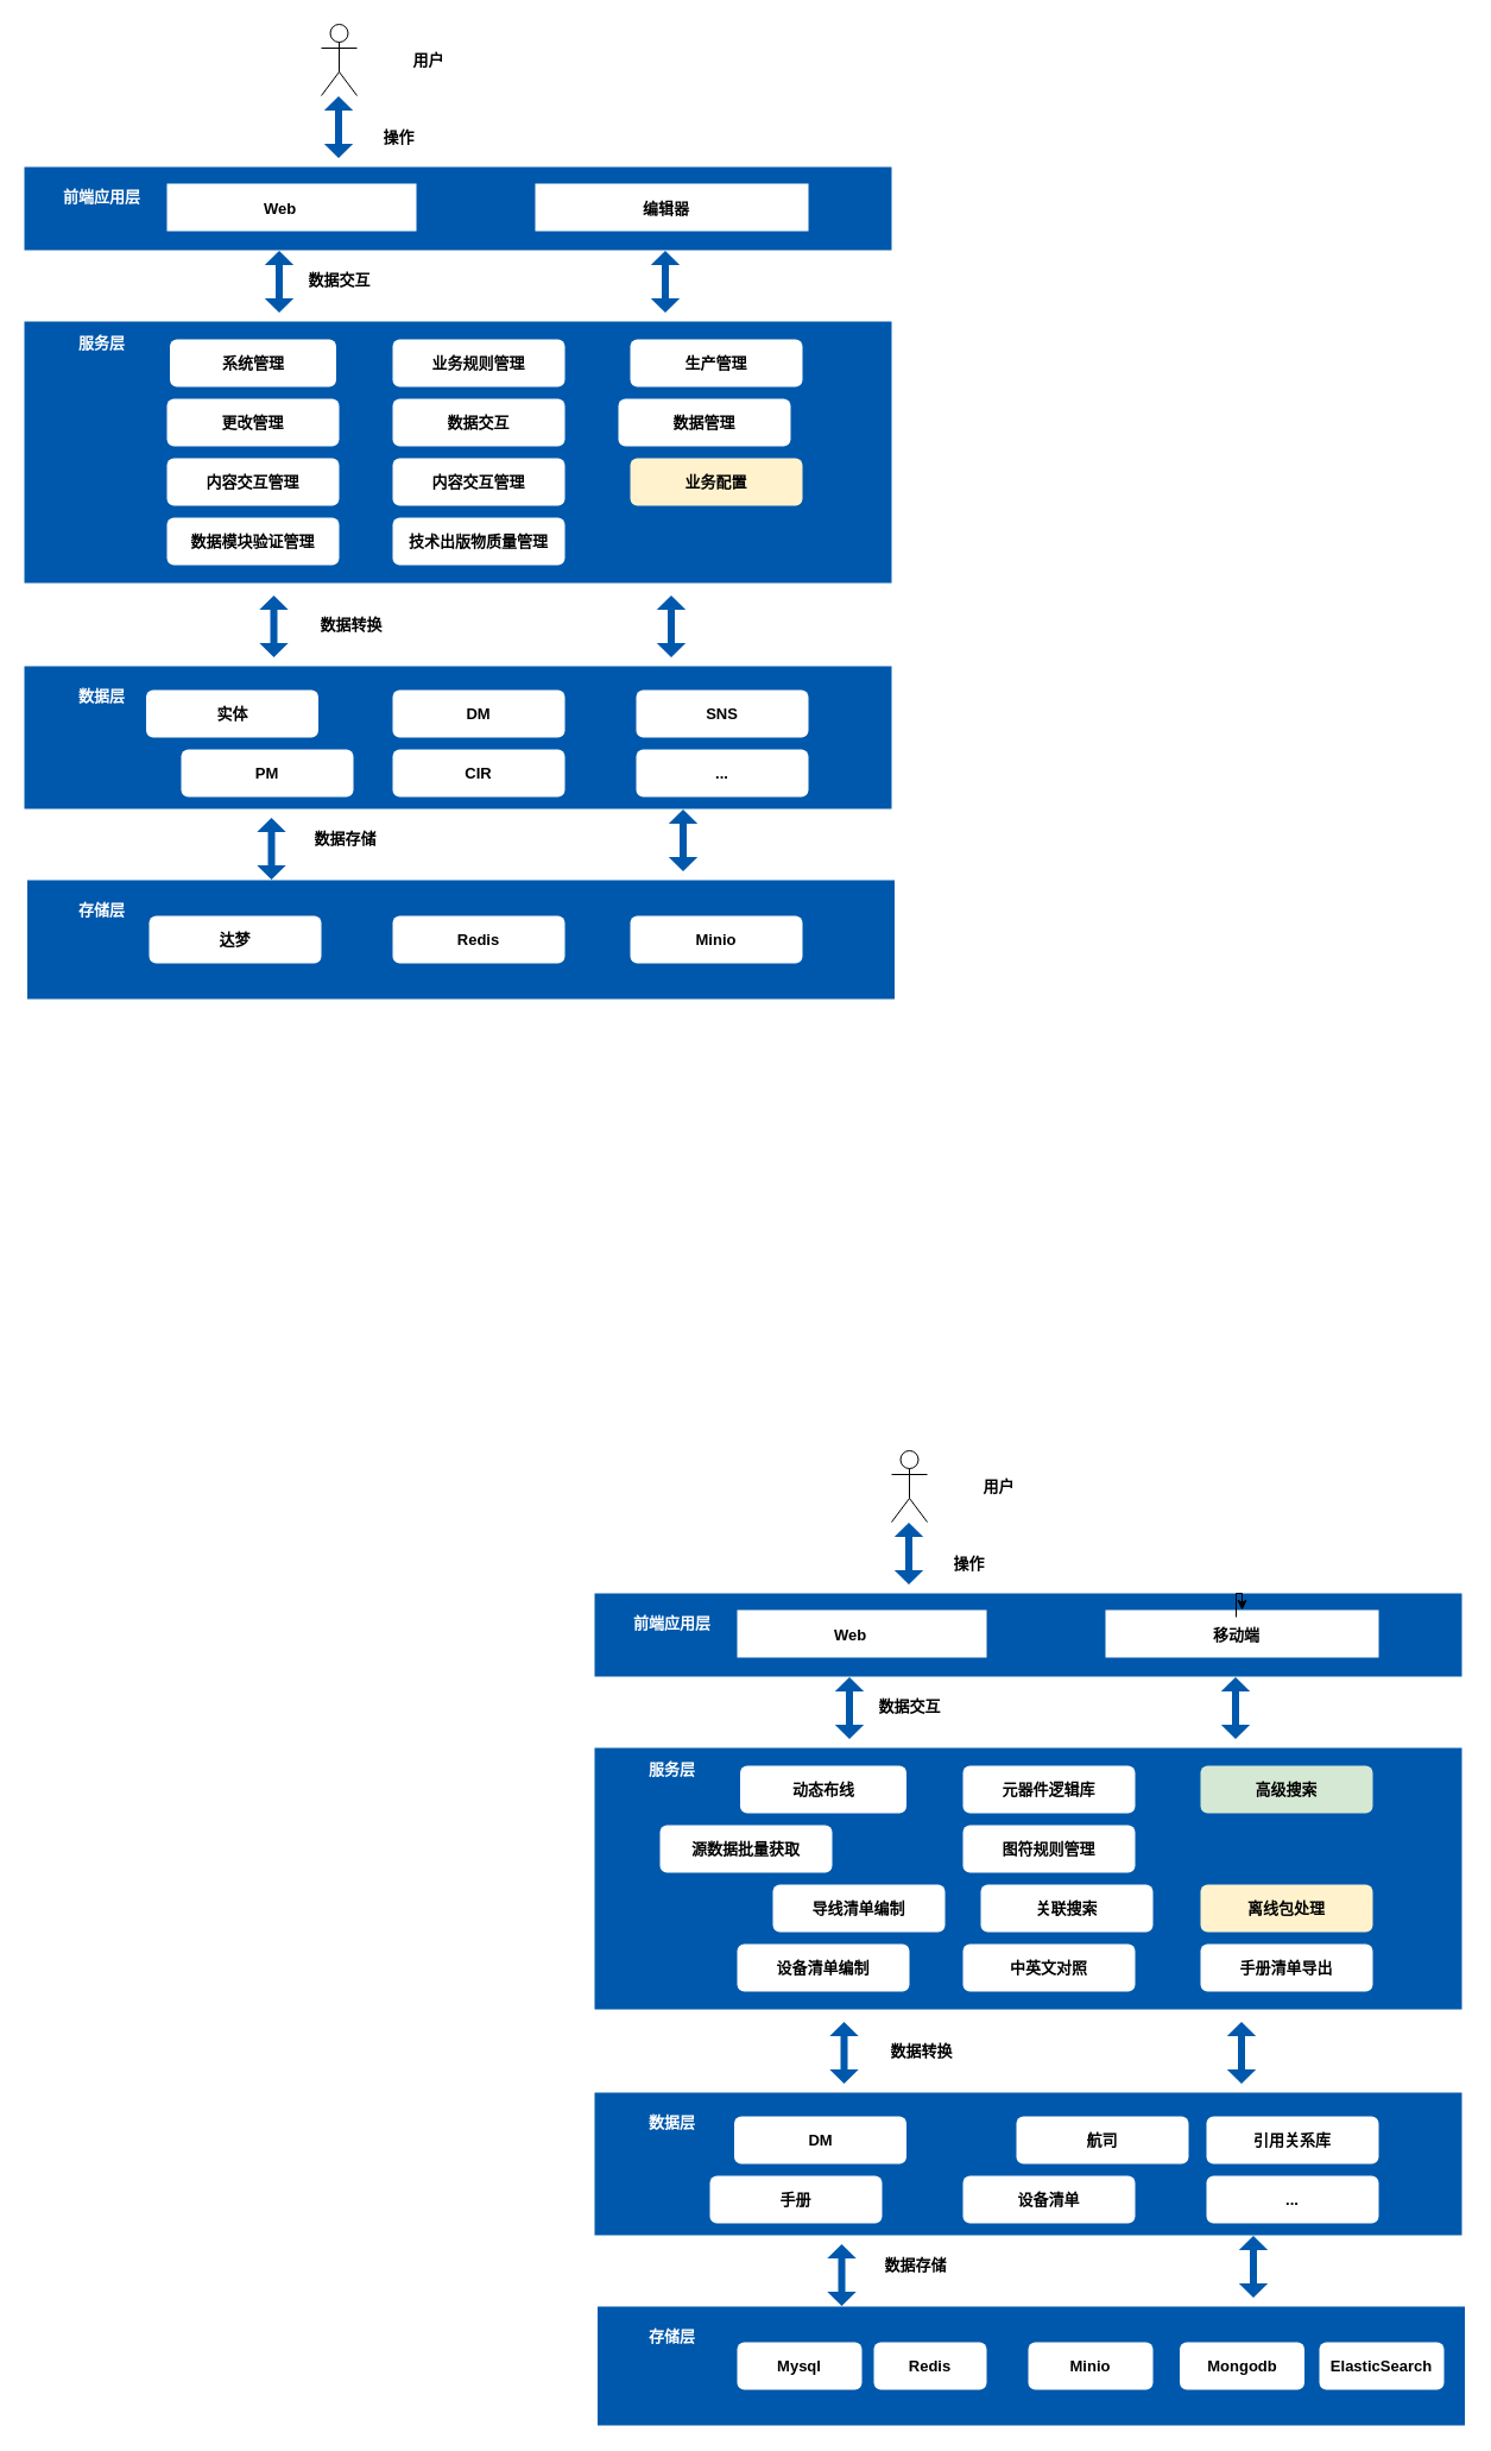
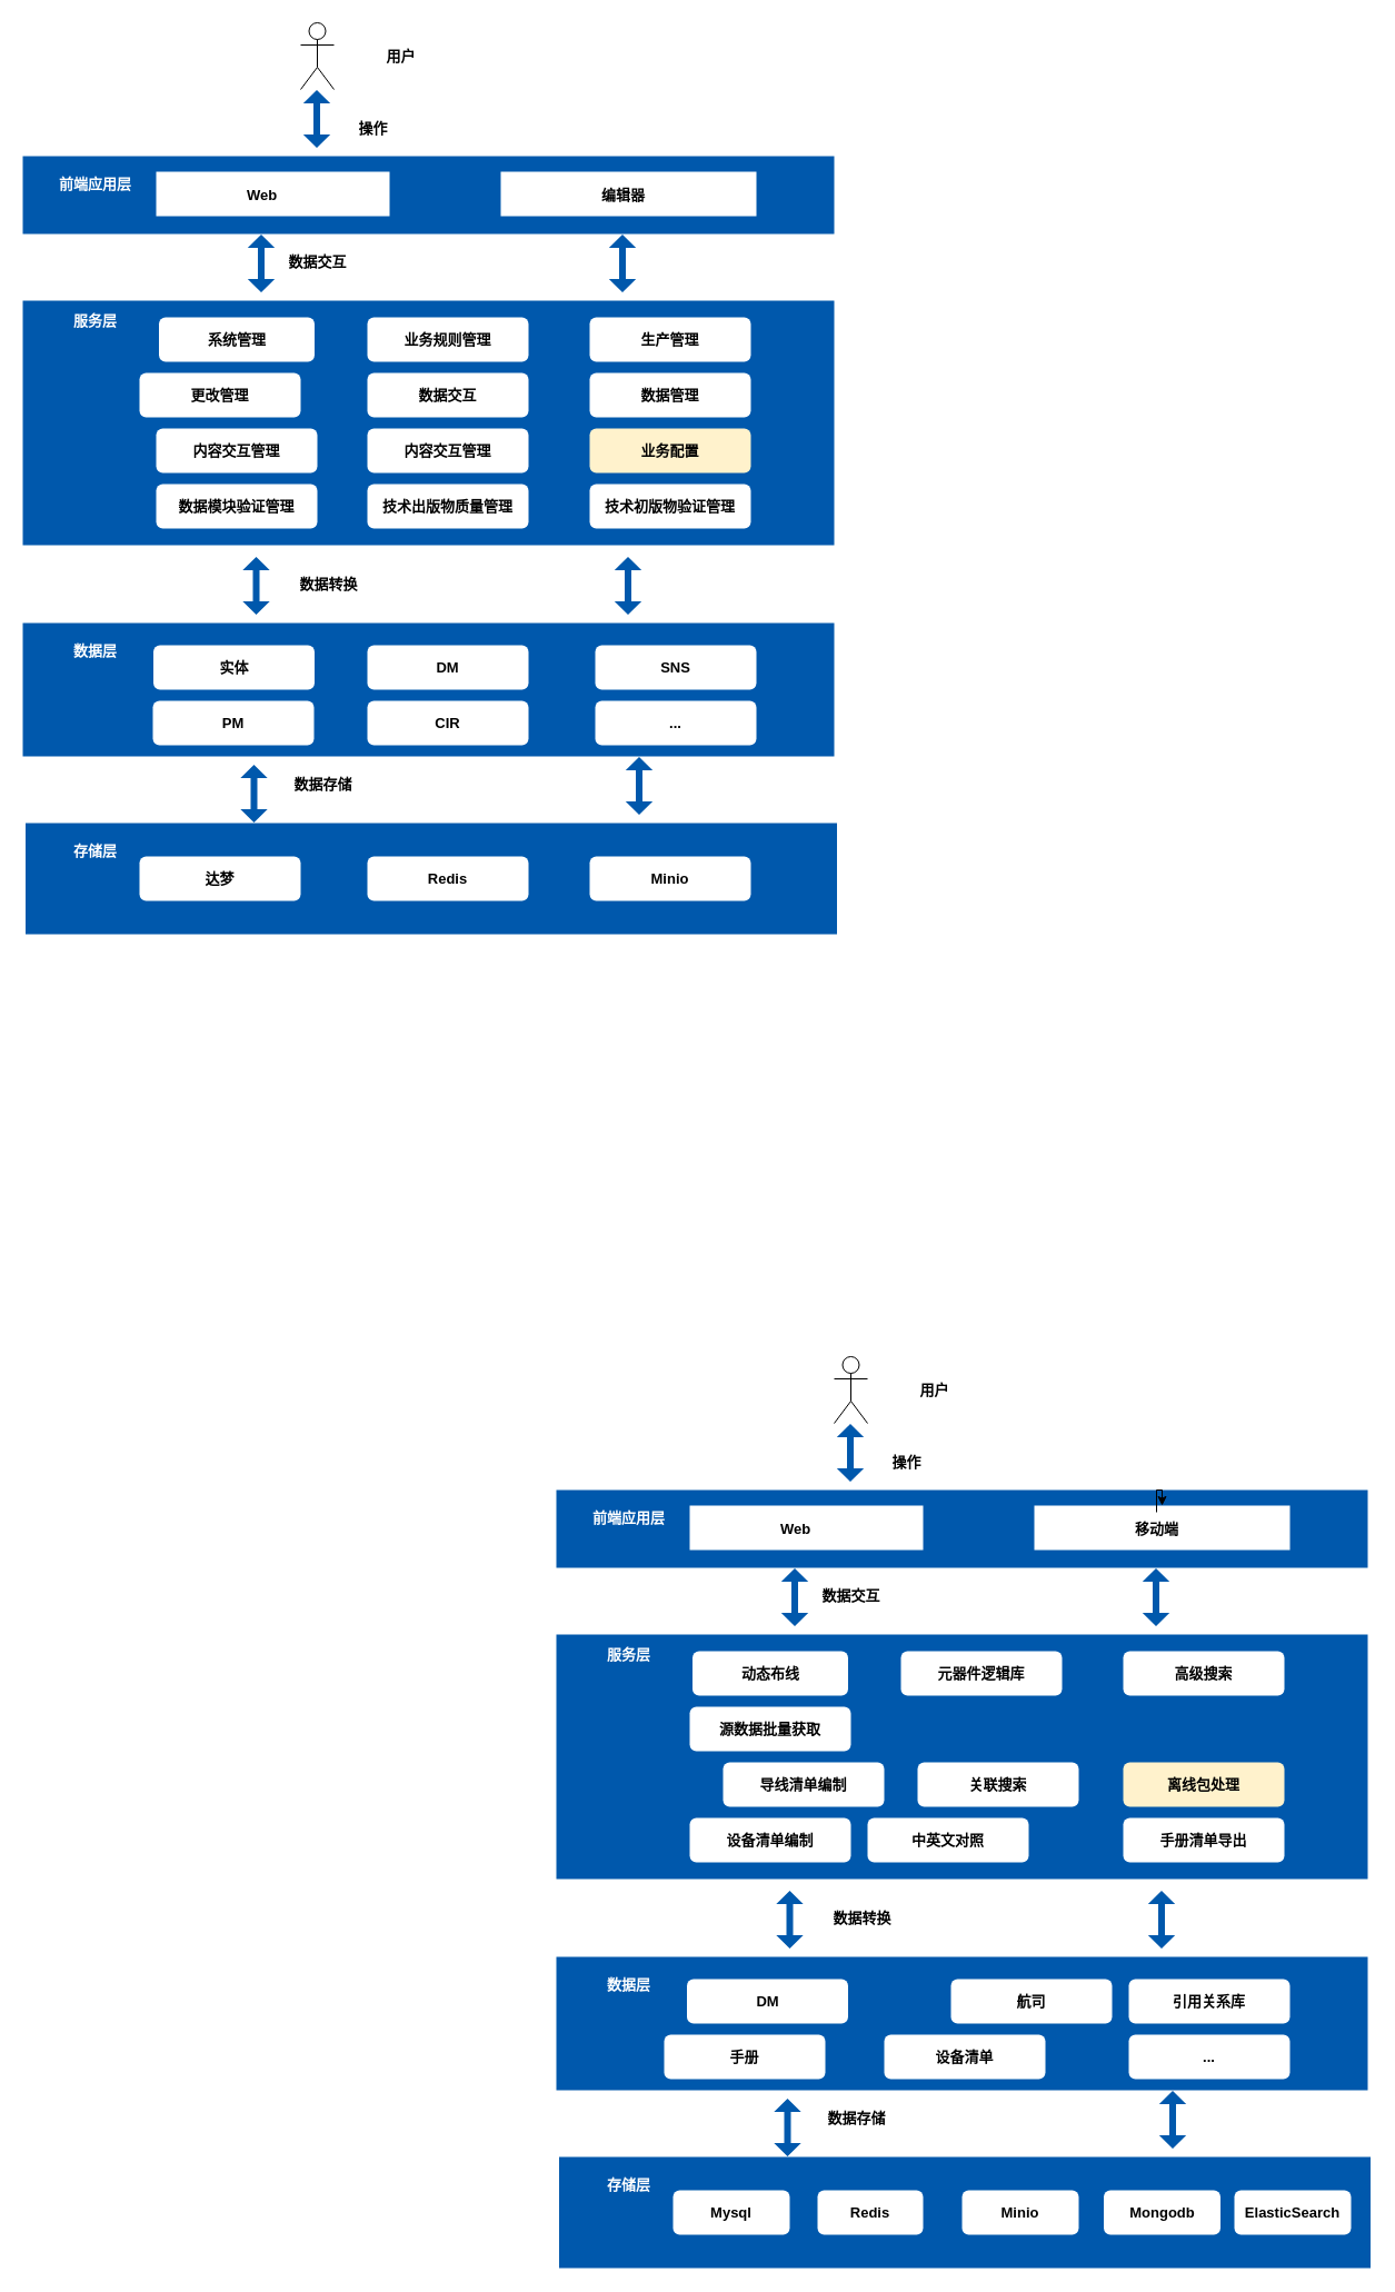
- <mxCell id="15" value="更改管理" style="rounded=1;whiteSpace=wrap;html=1;fontStyle=1;fontSize=13;strokeColor=none;fillColor=#FFFFFF;fontColor=#000000;" parent="1" vertex="1"><mxGeometry x="140" y="335" width="145" height="40" as="geometry" /></mxCell>
+ <mxCell id="15" value="更改管理" style="rounded=1;whiteSpace=wrap;html=1;fontStyle=1;fontSize=13;strokeColor=none;fillColor=#FFFFFF;fontColor=#000000;" parent="1" vertex="1"><mxGeometry x="125" y="335" width="145" height="40" as="geometry" /></mxCell>
- <mxCell id="17" value="数据管理" style="rounded=1;whiteSpace=wrap;html=1;fontStyle=1;fontSize=13;strokeColor=none;fillColor=#FFFFFF;fontColor=#000000;" parent="1" vertex="1"><mxGeometry x="520" y="335" width="145" height="40" as="geometry" /></mxCell>
+ <mxCell id="17" value="数据管理" style="rounded=1;whiteSpace=wrap;html=1;fontStyle=1;fontSize=13;strokeColor=none;fillColor=#FFFFFF;fontColor=#000000;" parent="1" vertex="1"><mxGeometry x="530" y="335" width="145" height="40" as="geometry" /></mxCell>
+ <mxCell id="23" value="技术初版物验证管理" style="rounded=1;whiteSpace=wrap;html=1;fontStyle=1;fontSize=13;strokeColor=none;fillColor=#FFFFFF;fontColor=#000000;" parent="1" vertex="1"><mxGeometry x="530" y="435" width="145" height="40" as="geometry" /></mxCell>
- <mxCell id="30" value="实体" style="rounded=1;whiteSpace=wrap;html=1;fontStyle=1;fontSize=13;strokeColor=none;fillColor=#FFFFFF;fontColor=#000000;" parent="1" vertex="1"><mxGeometry x="122.5" y="580" width="145" height="40" as="geometry" /></mxCell>
+ <mxCell id="30" value="实体" style="rounded=1;whiteSpace=wrap;html=1;fontStyle=1;fontSize=13;strokeColor=none;fillColor=#FFFFFF;fontColor=#000000;" parent="1" vertex="1"><mxGeometry x="137.5" y="580" width="145" height="40" as="geometry" /></mxCell>
- <mxCell id="33" value="PM" style="rounded=1;whiteSpace=wrap;html=1;fontStyle=1;fontSize=13;strokeColor=none;fillColor=#FFFFFF;fontColor=#000000;" parent="1" vertex="1"><mxGeometry x="152" y="630" width="145" height="40" as="geometry" /></mxCell>
+ <mxCell id="33" value="PM" style="rounded=1;whiteSpace=wrap;html=1;fontStyle=1;fontSize=13;strokeColor=none;fillColor=#FFFFFF;fontColor=#000000;" parent="1" vertex="1"><mxGeometry x="137" y="630" width="145" height="40" as="geometry" /></mxCell>
- <mxCell id="61" value="高级搜索" style="rounded=1;whiteSpace=wrap;html=1;fontStyle=1;fontSize=13;strokeColor=none;fillColor=#d5e8d4;fontColor=#000000;" vertex="1" parent="1"><mxGeometry x="1010" y="1485" width="145" height="40" as="geometry" /></mxCell>
+ <mxCell id="61" value="高级搜索" style="rounded=1;whiteSpace=wrap;html=1;fontStyle=1;fontSize=13;strokeColor=none;fillColor=#FFFFFF;fontColor=#000000;" vertex="1" parent="1"><mxGeometry x="1010" y="1485" width="145" height="40" as="geometry" /></mxCell>
- <mxCell id="62" value="源数据批量获取" style="rounded=1;whiteSpace=wrap;html=1;fontStyle=1;fontSize=13;strokeColor=none;fillColor=#FFFFFF;fontColor=#000000;" vertex="1" parent="1"><mxGeometry x="555" y="1535" width="145" height="40" as="geometry" /></mxCell>
+ <mxCell id="62" value="源数据批量获取" style="rounded=1;whiteSpace=wrap;html=1;fontStyle=1;fontSize=13;strokeColor=none;fillColor=#FFFFFF;fontColor=#000000;" vertex="1" parent="1"><mxGeometry x="620" y="1535" width="145" height="40" as="geometry" /></mxCell>
- <mxCell id="63" value="图符规则管理" style="rounded=1;whiteSpace=wrap;html=1;fontStyle=1;fontSize=13;strokeColor=none;fillColor=#FFFFFF;fontColor=#000000;" vertex="1" parent="1"><mxGeometry x="810" y="1535" width="145" height="40" as="geometry" /></mxCell>
- <mxCell id="68" value="中英文对照" style="rounded=1;whiteSpace=wrap;html=1;fontStyle=1;fontSize=13;strokeColor=none;fillColor=#FFFFFF;fontColor=#000000;" vertex="1" parent="1"><mxGeometry x="810" y="1635" width="145" height="40" as="geometry" /></mxCell>
+ <mxCell id="68" value="中英文对照" style="rounded=1;whiteSpace=wrap;html=1;fontStyle=1;fontSize=13;strokeColor=none;fillColor=#FFFFFF;fontColor=#000000;" vertex="1" parent="1"><mxGeometry x="780" y="1635" width="145" height="40" as="geometry" /></mxCell>
- <mxCell id="80" value="设备清单" style="rounded=1;whiteSpace=wrap;html=1;fontStyle=1;fontSize=13;strokeColor=none;fillColor=#FFFFFF;fontColor=#000000;" vertex="1" parent="1"><mxGeometry x="810" y="1830" width="145" height="40" as="geometry" /></mxCell>
+ <mxCell id="80" value="设备清单" style="rounded=1;whiteSpace=wrap;html=1;fontStyle=1;fontSize=13;strokeColor=none;fillColor=#FFFFFF;fontColor=#000000;" vertex="1" parent="1"><mxGeometry x="795" y="1830" width="145" height="40" as="geometry" /></mxCell>
- <mxCell id="86" value="Mysql" style="rounded=1;whiteSpace=wrap;html=1;fontStyle=1;fontSize=13;strokeColor=none;fillColor=#FFFFFF;fontColor=#000000;" vertex="1" parent="1"><mxGeometry x="620" y="1970" width="105" height="40" as="geometry" /></mxCell>
+ <mxCell id="86" value="Mysql" style="rounded=1;whiteSpace=wrap;html=1;fontStyle=1;fontSize=13;strokeColor=none;fillColor=#FFFFFF;fontColor=#000000;" vertex="1" parent="1"><mxGeometry x="605" y="1970" width="105" height="40" as="geometry" /></mxCell>
